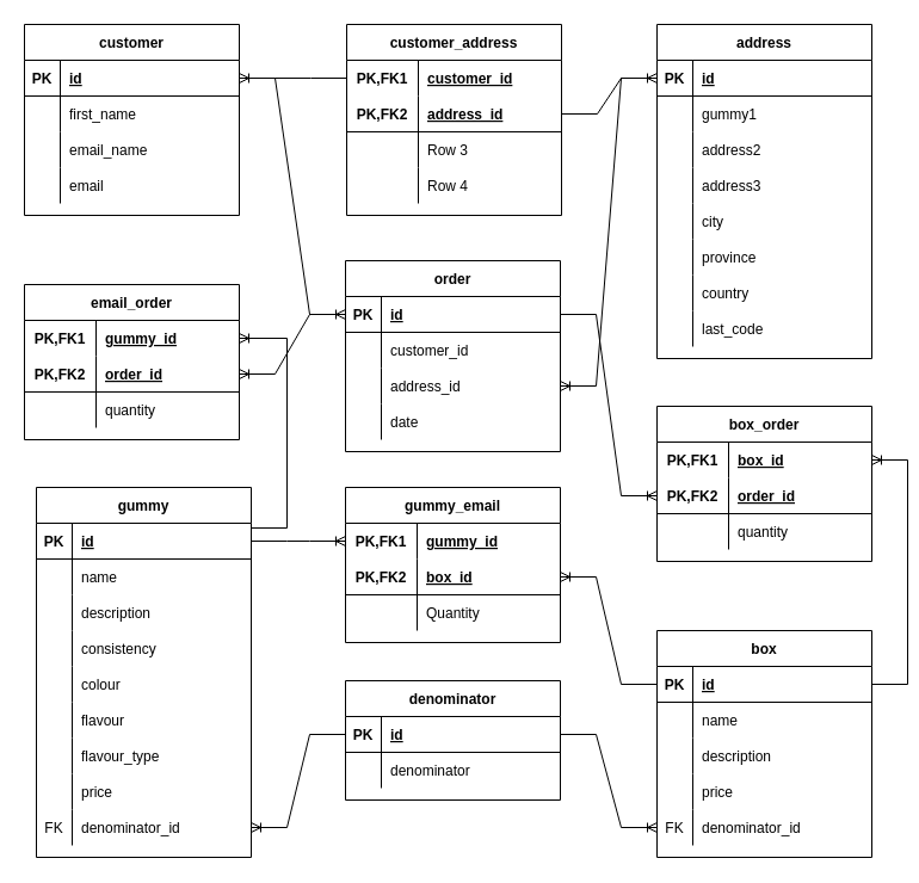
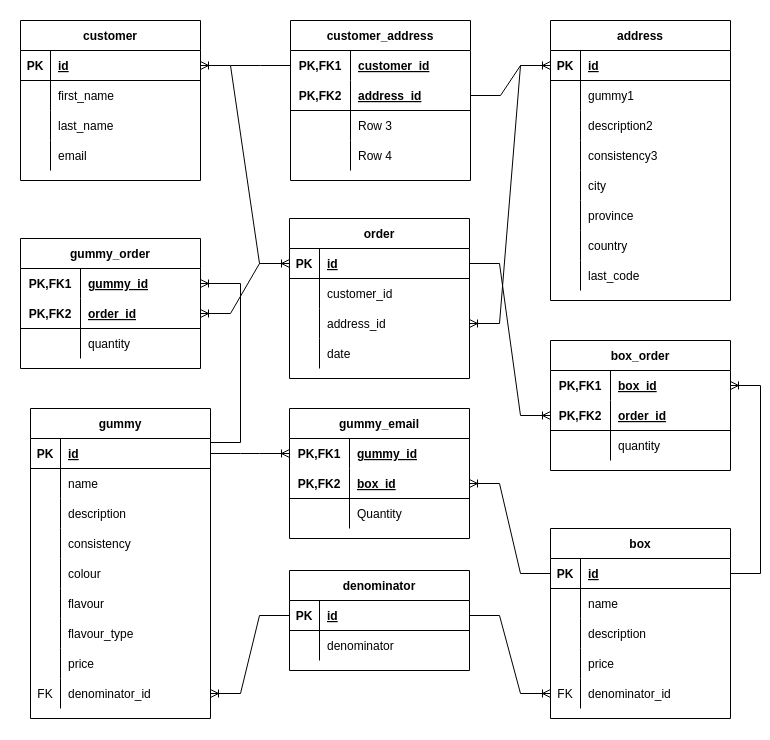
- <mxCell id="113" value="email_name" style="shape=partialRectangle;connectable=0;fillColor=none;top=0;left=0;bottom=0;right=0;align=left;spacingLeft=6;overflow=hidden;" vertex="1" parent="111"><mxGeometry x="30" width="150" height="30" as="geometry"><mxRectangle width="150" height="30" as="alternateBounds" /></mxGeometry></mxCell>
+ <mxCell id="113" value="last_name" style="shape=partialRectangle;connectable=0;fillColor=none;top=0;left=0;bottom=0;right=0;align=left;spacingLeft=6;overflow=hidden;" vertex="1" parent="111"><mxGeometry x="30" width="150" height="30" as="geometry"><mxRectangle width="150" height="30" as="alternateBounds" /></mxGeometry></mxCell>
- <mxCell id="126" value="address2" style="shape=partialRectangle;connectable=0;fillColor=none;top=0;left=0;bottom=0;right=0;align=left;spacingLeft=6;overflow=hidden;" vertex="1" parent="124"><mxGeometry x="30" width="150" height="30" as="geometry"><mxRectangle width="150" height="30" as="alternateBounds" /></mxGeometry></mxCell>
+ <mxCell id="126" value="description2" style="shape=partialRectangle;connectable=0;fillColor=none;top=0;left=0;bottom=0;right=0;align=left;spacingLeft=6;overflow=hidden;" vertex="1" parent="124"><mxGeometry x="30" width="150" height="30" as="geometry"><mxRectangle width="150" height="30" as="alternateBounds" /></mxGeometry></mxCell>
- <mxCell id="129" value="address3" style="shape=partialRectangle;connectable=0;fillColor=none;top=0;left=0;bottom=0;right=0;align=left;spacingLeft=6;overflow=hidden;" vertex="1" parent="127"><mxGeometry x="30" width="150" height="30" as="geometry"><mxRectangle width="150" height="30" as="alternateBounds" /></mxGeometry></mxCell>
+ <mxCell id="129" value="consistency3" style="shape=partialRectangle;connectable=0;fillColor=none;top=0;left=0;bottom=0;right=0;align=left;spacingLeft=6;overflow=hidden;" vertex="1" parent="127"><mxGeometry x="30" width="150" height="30" as="geometry"><mxRectangle width="150" height="30" as="alternateBounds" /></mxGeometry></mxCell>
- <mxCell id="80" value="email_order" style="shape=table;startSize=30;container=1;collapsible=1;childLayout=tableLayout;fixedRows=1;rowLines=0;fontStyle=1;align=center;resizeLast=1;" vertex="1" parent="1"><mxGeometry x="20" y="238" width="180" height="130" as="geometry" /></mxCell>
+ <mxCell id="80" value="gummy_order" style="shape=table;startSize=30;container=1;collapsible=1;childLayout=tableLayout;fixedRows=1;rowLines=0;fontStyle=1;align=center;resizeLast=1;" vertex="1" parent="1"><mxGeometry x="20" y="238" width="180" height="130" as="geometry" /></mxCell>
